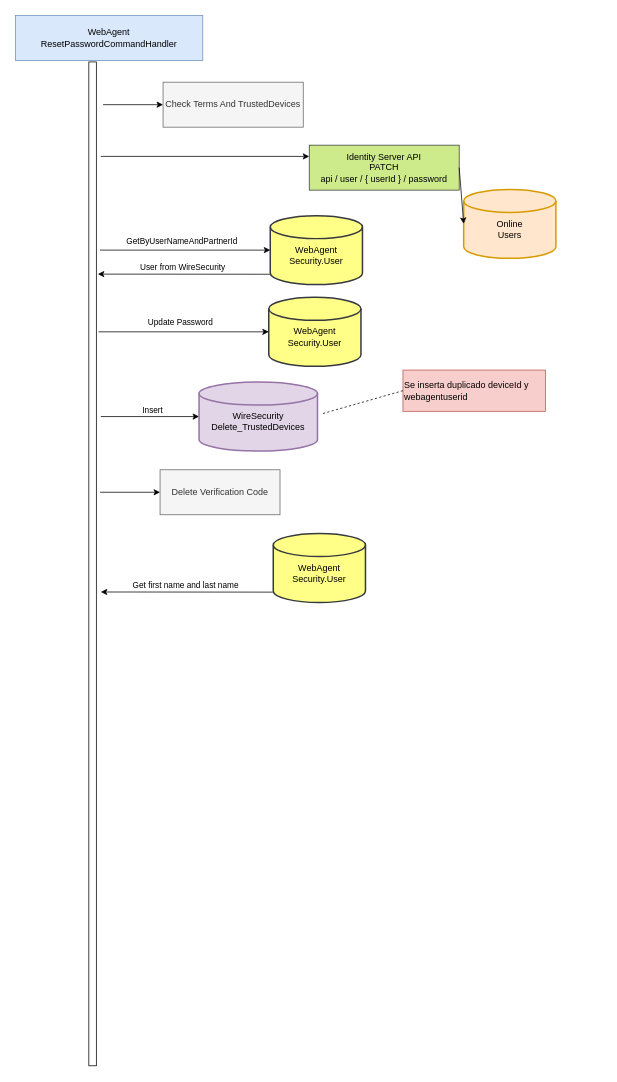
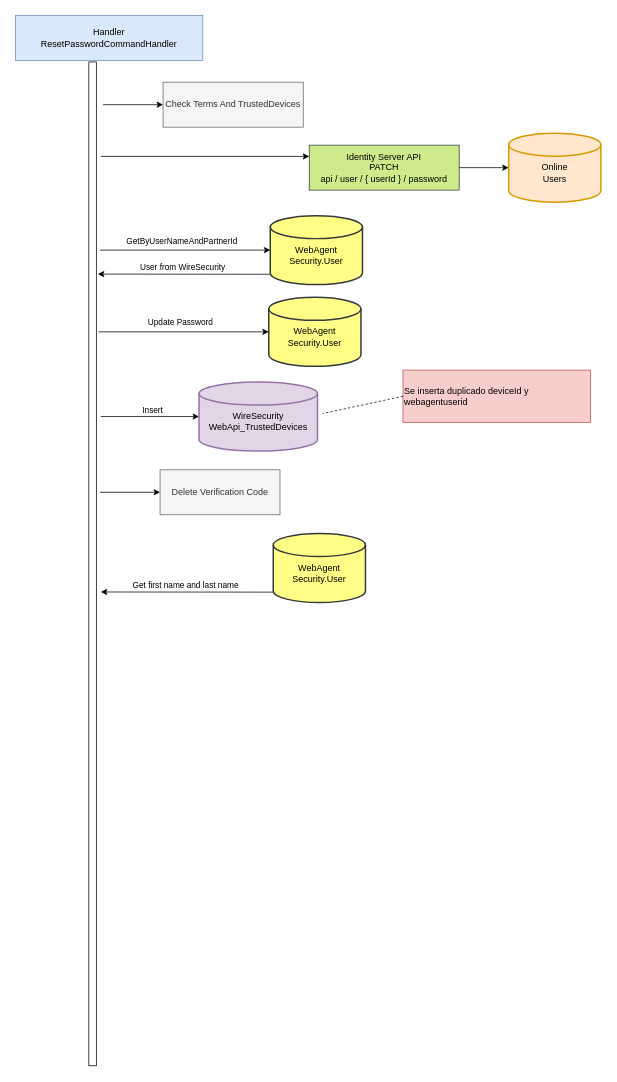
- <mxCell id="2" value="&lt;font color=&quot;#000000&quot;&gt;WebAgent&lt;br&gt;ResetPasswordCommandHandler&lt;br&gt;&lt;/font&gt;" style="rounded=0;whiteSpace=wrap;html=1;fillColor=#dae8fc;strokeColor=#6c8ebf;" parent="1" vertex="1"><mxGeometry x="20" y="20" width="250" height="60" as="geometry" /></mxCell>
+ <mxCell id="2" value="&lt;font color=&quot;#000000&quot;&gt;Handler&lt;br&gt;ResetPasswordCommandHandler&lt;br&gt;&lt;/font&gt;" style="rounded=0;whiteSpace=wrap;html=1;fillColor=#dae8fc;strokeColor=#6c8ebf;" parent="1" vertex="1"><mxGeometry x="20" y="20" width="250" height="60" as="geometry" /></mxCell>
- <mxCell id="8" value="&lt;br&gt;Online&lt;br&gt;Users" style="strokeWidth=2;html=1;shape=mxgraph.flowchart.database;whiteSpace=wrap;fillColor=#ffe6cc;strokeColor=#d79b00;" vertex="1" parent="1"><mxGeometry x="618" y="252" width="123" height="92" as="geometry" /></mxCell>
+ <mxCell id="8" value="&lt;br&gt;Online&lt;br&gt;Users" style="strokeWidth=2;html=1;shape=mxgraph.flowchart.database;whiteSpace=wrap;fillColor=#ffe6cc;strokeColor=#d79b00;" vertex="1" parent="1"><mxGeometry x="678" y="177" width="123" height="92" as="geometry" /></mxCell>
- <mxCell id="21" value="Se inserta duplicado deviceId y webagentuserid" style="text;html=1;strokeColor=#b85450;fillColor=#f8cecc;align=left;verticalAlign=middle;whiteSpace=wrap;rounded=0;" vertex="1" parent="1"><mxGeometry x="537" y="493" width="190" height="55" as="geometry" /></mxCell>
+ <mxCell id="21" value="Se inserta duplicado deviceId y webagentuserid" style="text;html=1;strokeColor=#b85450;fillColor=#f8cecc;align=left;verticalAlign=middle;whiteSpace=wrap;rounded=0;" vertex="1" parent="1"><mxGeometry x="537" y="493" width="250" height="70" as="geometry" /></mxCell>
- <mxCell id="18" value="&lt;br&gt;WireSecurity&lt;br&gt;Delete_TrustedDevices" style="strokeWidth=2;html=1;shape=mxgraph.flowchart.database;whiteSpace=wrap;fillColor=#e1d5e7;strokeColor=#9673a6;" vertex="1" parent="1"><mxGeometry x="265" y="509" width="158" height="92" as="geometry" /></mxCell>
+ <mxCell id="18" value="&lt;br&gt;WireSecurity&lt;br&gt;WebApi_TrustedDevices" style="strokeWidth=2;html=1;shape=mxgraph.flowchart.database;whiteSpace=wrap;fillColor=#e1d5e7;strokeColor=#9673a6;" vertex="1" parent="1"><mxGeometry x="265" y="509" width="158" height="92" as="geometry" /></mxCell>
